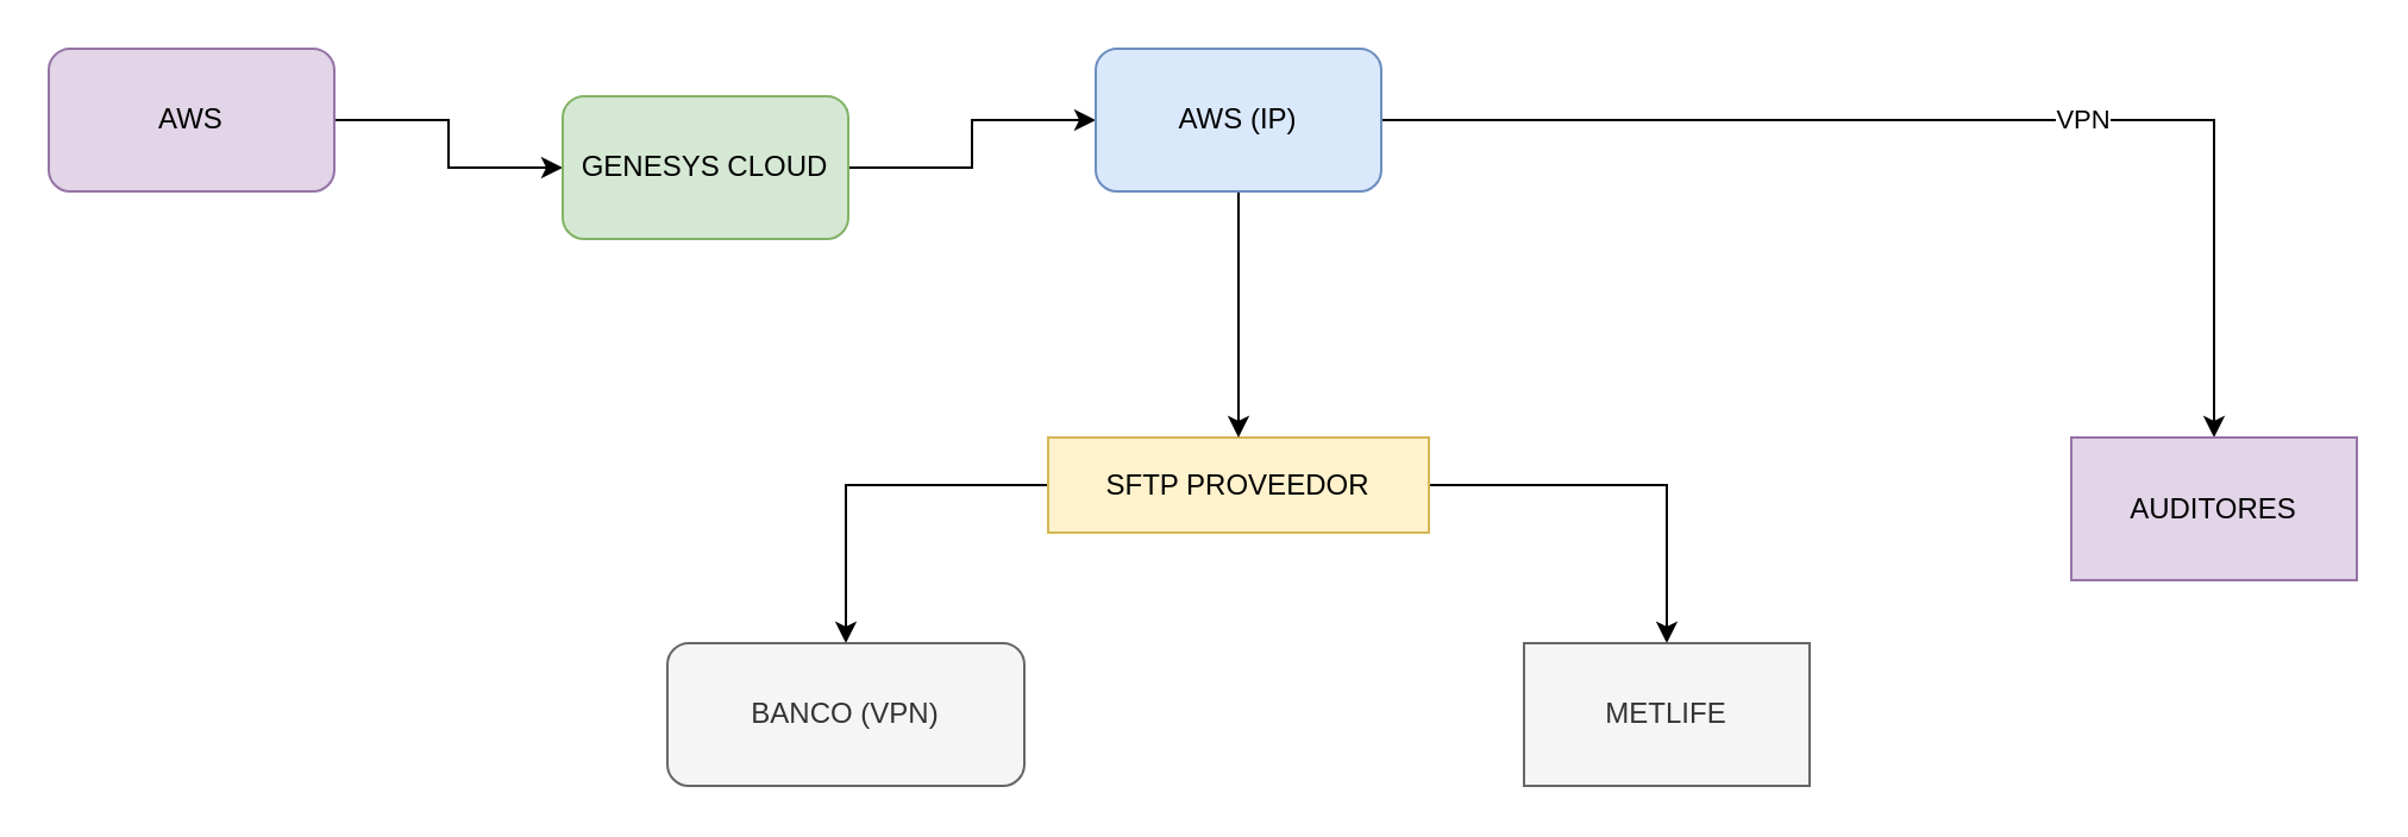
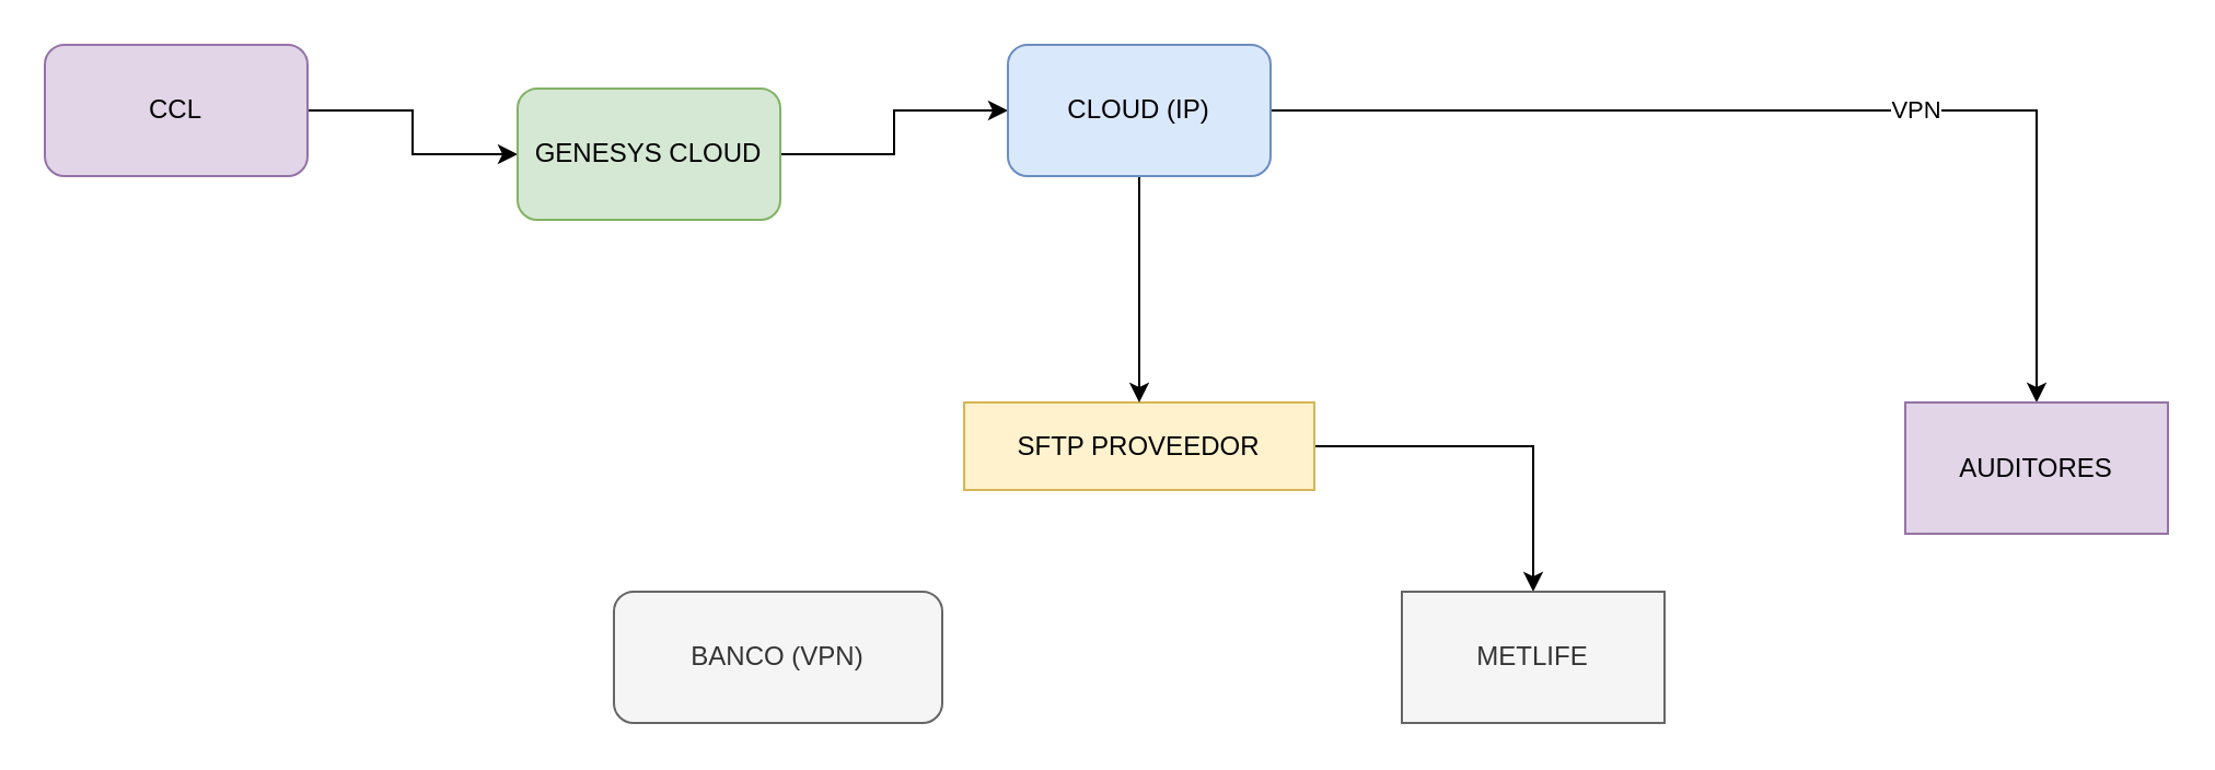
- <mxCell id="10" value="AWS" style="rounded=1;whiteSpace=wrap;html=1;fillColor=#e1d5e7;strokeColor=#9673a6;" vertex="1" parent="1"><mxGeometry x="20" y="20" width="120" height="60" as="geometry" /></mxCell>
+ <mxCell id="10" value="CCL" style="rounded=1;whiteSpace=wrap;html=1;fillColor=#e1d5e7;strokeColor=#9673a6;" vertex="1" parent="1"><mxGeometry x="20" y="20" width="120" height="60" as="geometry" /></mxCell>
- <mxCell id="14" value="AWS (IP)" style="rounded=1;whiteSpace=wrap;html=1;fillColor=#dae8fc;strokeColor=#6c8ebf;" vertex="1" parent="1"><mxGeometry x="460" y="20" width="120" height="60" as="geometry" /></mxCell>
+ <mxCell id="14" value="CLOUD (IP)" style="rounded=1;whiteSpace=wrap;html=1;fillColor=#dae8fc;strokeColor=#6c8ebf;" vertex="1" parent="1"><mxGeometry x="460" y="20" width="120" height="60" as="geometry" /></mxCell>
- <mxCell id="3" style="edgeStyle=orthogonalEdgeStyle;rounded=0;orthogonalLoop=1;jettySize=auto;html=1;" edge="1" parent="1" source="4" target="8"><mxGeometry relative="1" as="geometry" /></mxCell>
